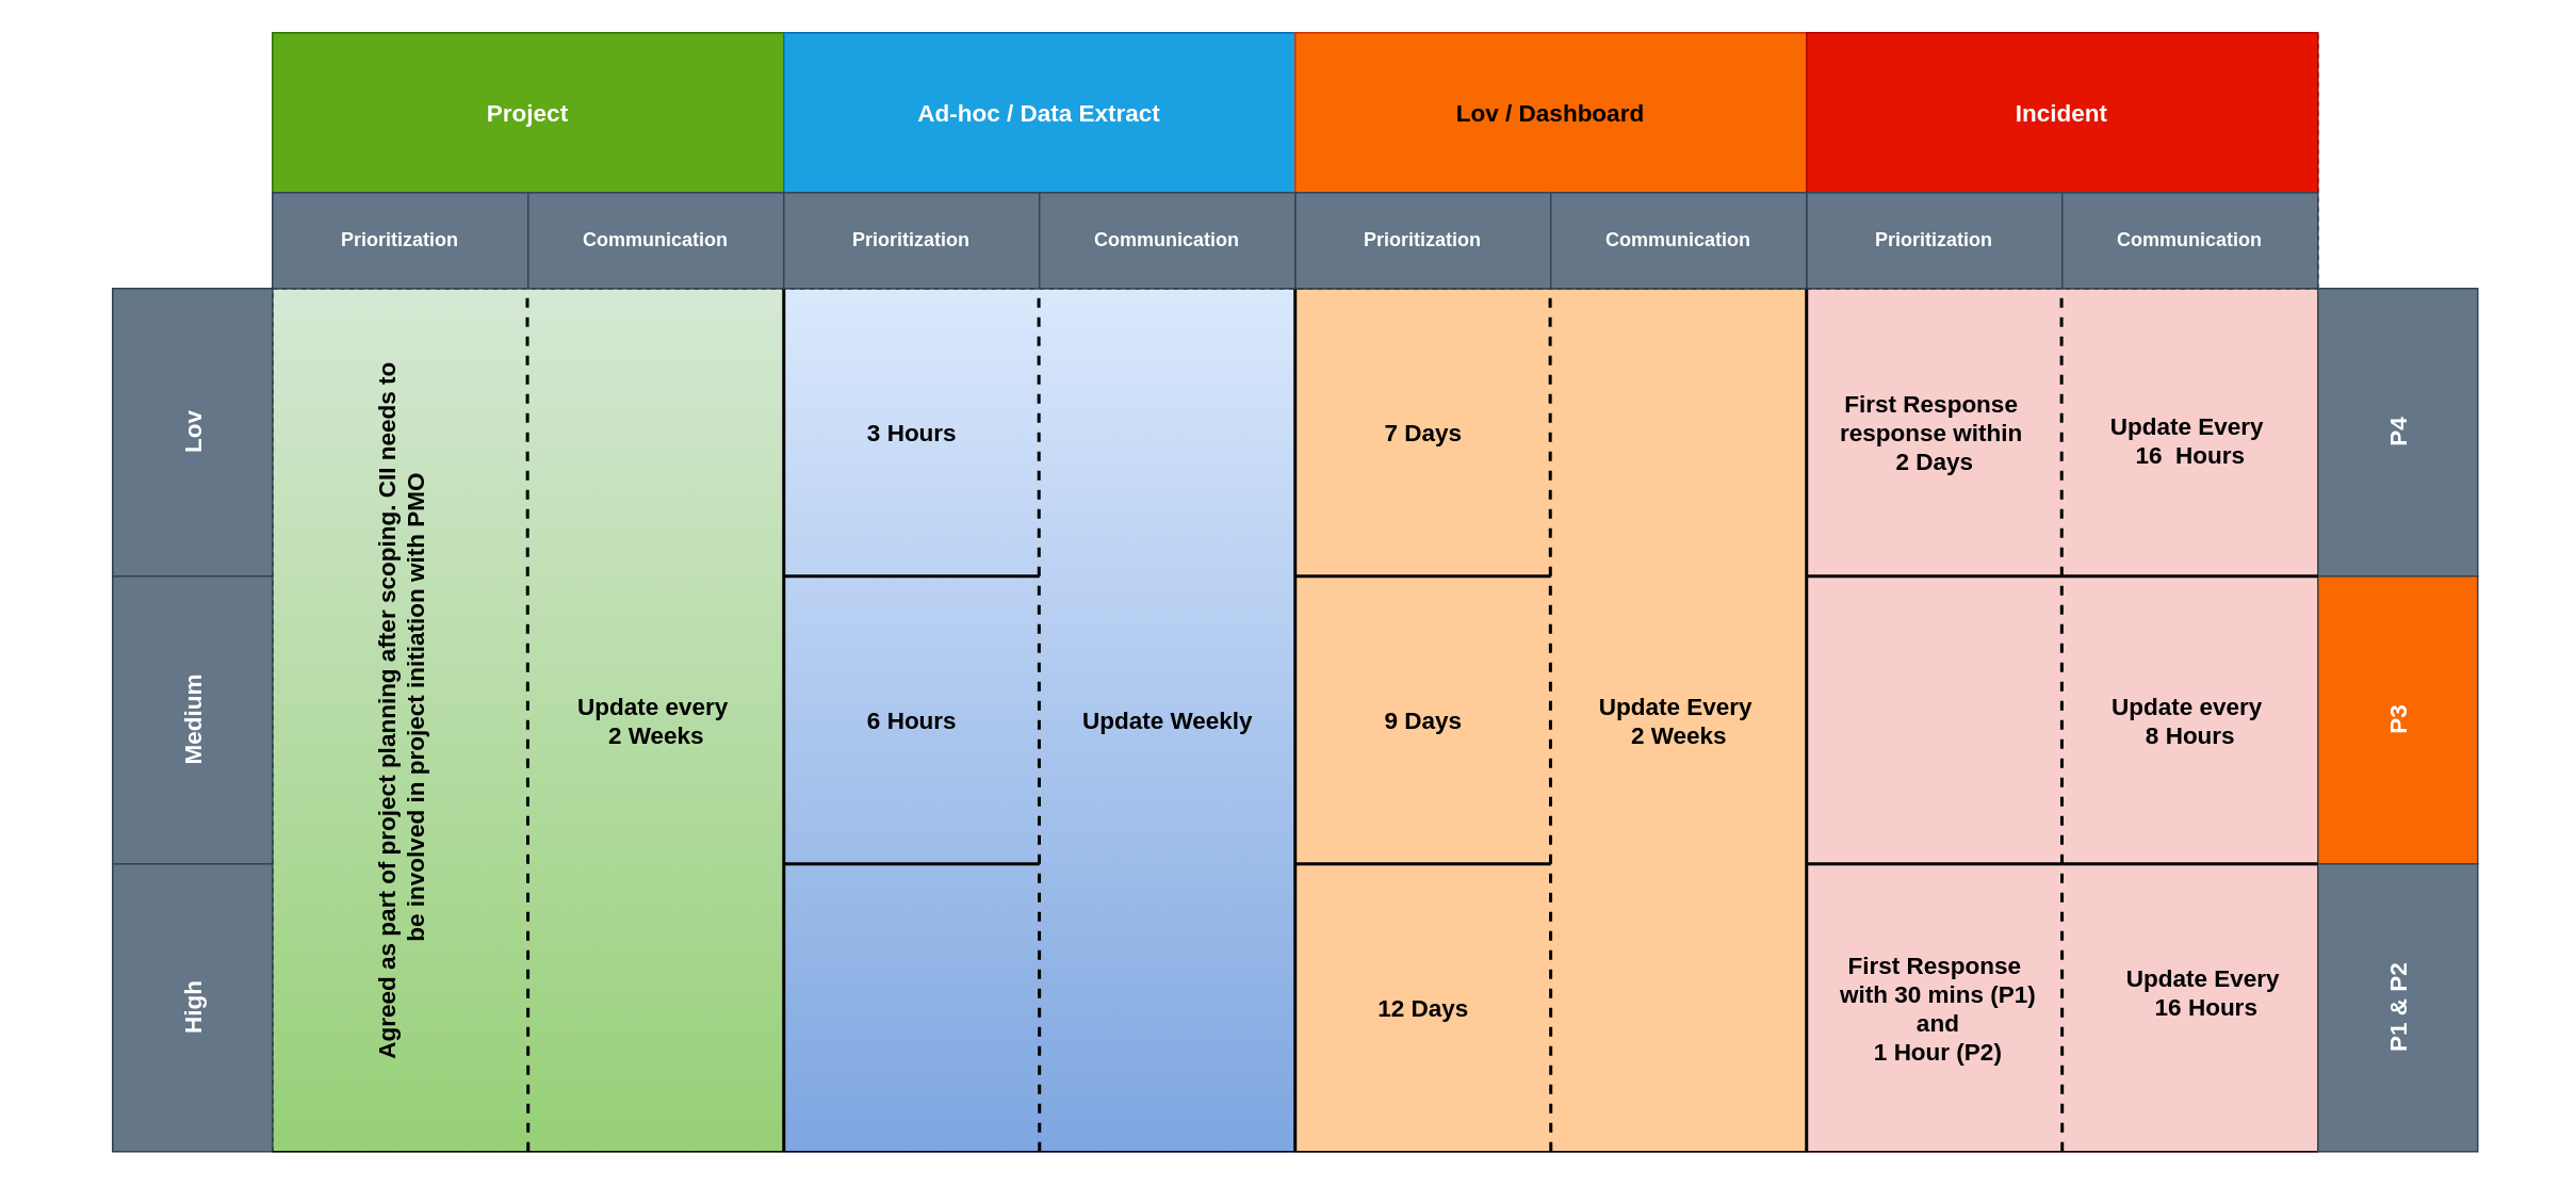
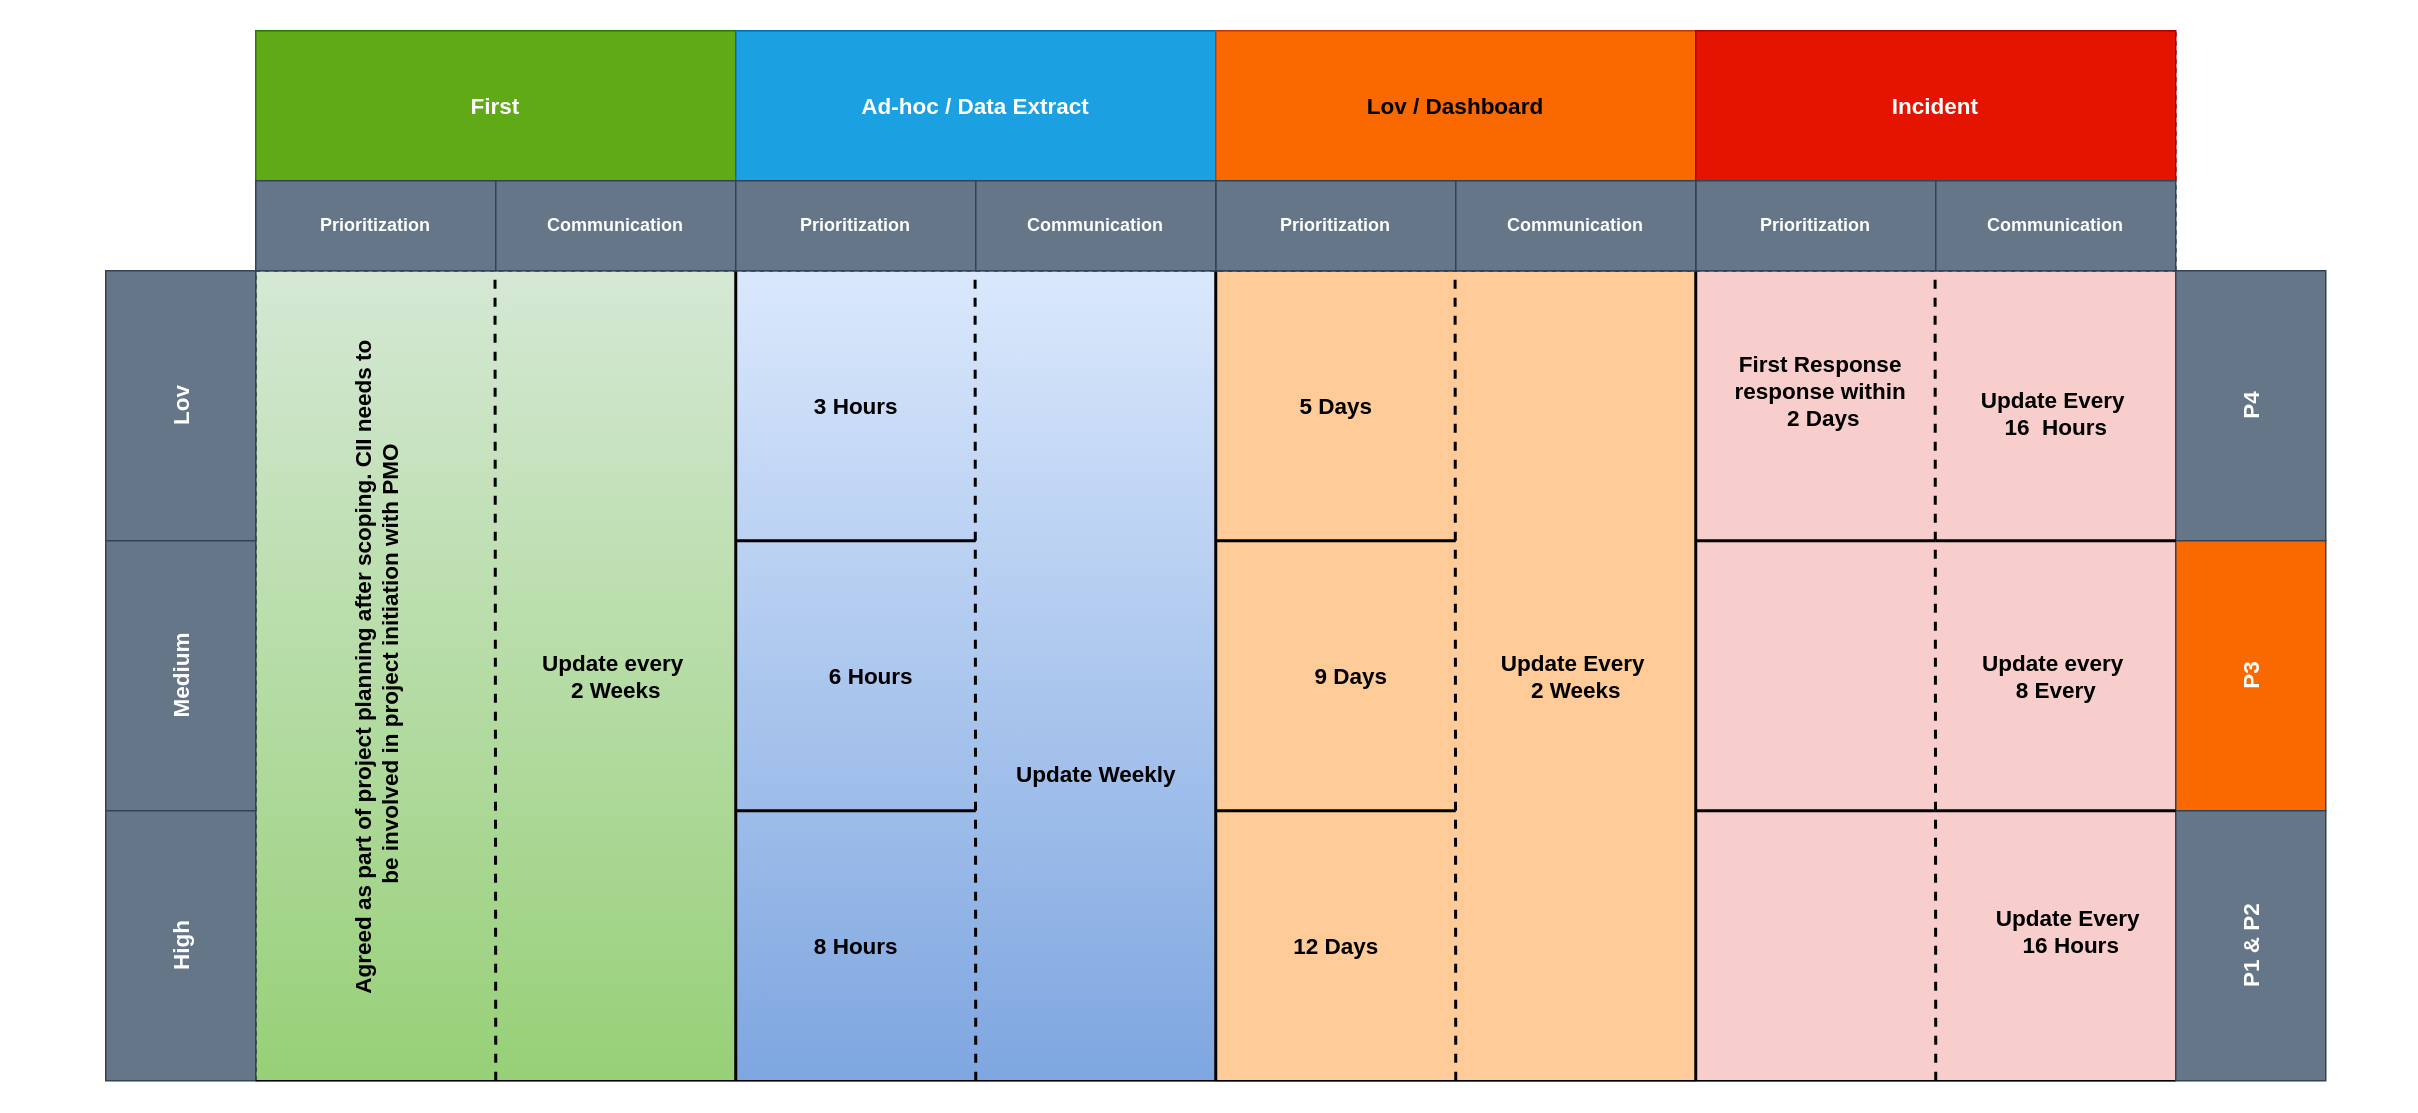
- <mxCell id="12" value="&lt;b&gt;&lt;font style=&quot;font-size: 15px;&quot;&gt;Project&lt;/font&gt;&lt;/b&gt;" style="rounded=0;whiteSpace=wrap;html=1;fillColor=#60a917;fontColor=#ffffff;strokeColor=#2D7600;" vertex="1" parent="1"><mxGeometry x="170" y="20" width="320" height="100" as="geometry" /></mxCell>
+ <mxCell id="12" value="&lt;b&gt;&lt;font style=&quot;font-size: 15px;&quot;&gt;First&lt;/font&gt;&lt;/b&gt;" style="rounded=0;whiteSpace=wrap;html=1;fillColor=#60a917;fontColor=#ffffff;strokeColor=#2D7600;" vertex="1" parent="1"><mxGeometry x="170" y="20" width="320" height="100" as="geometry" /></mxCell>
- <mxCell id="37" value="&lt;b&gt;&lt;font style=&quot;font-size: 15px;&quot;&gt;7 Days&lt;/font&gt;&lt;/b&gt;" style="text;html=1;align=center;verticalAlign=middle;resizable=0;points=[];autosize=1;strokeColor=none;fillColor=none;" vertex="1" parent="1"><mxGeometry x="855" y="255" width="70" height="30" as="geometry" /></mxCell>
+ <mxCell id="37" value="&lt;b&gt;&lt;font style=&quot;font-size: 15px;&quot;&gt;5 Days&lt;/font&gt;&lt;/b&gt;" style="text;html=1;align=center;verticalAlign=middle;resizable=0;points=[];autosize=1;strokeColor=none;fillColor=none;" vertex="1" parent="1"><mxGeometry x="855" y="255" width="70" height="30" as="geometry" /></mxCell>
- <mxCell id="56" value="&lt;span style=&quot;font-size: 15px;&quot;&gt;&lt;b&gt;First Response&amp;nbsp;&lt;/b&gt;&lt;/span&gt;&lt;div&gt;&lt;span style=&quot;font-size: 15px;&quot;&gt;&lt;b&gt;response within&amp;nbsp;&lt;/b&gt;&lt;/span&gt;&lt;/div&gt;&lt;div&gt;&lt;span style=&quot;font-size: 15px;&quot;&gt;&lt;b&gt;2 Days&lt;/b&gt;&lt;/span&gt;&lt;/div&gt;" style="text;html=1;align=center;verticalAlign=middle;resizable=0;points=[];autosize=1;strokeColor=none;fillColor=none;" vertex="1" parent="1"><mxGeometry x="1140" y="235" width="140" height="70" as="geometry" /></mxCell>
+ <mxCell id="56" value="&lt;span style=&quot;font-size: 15px;&quot;&gt;&lt;b&gt;First Response&amp;nbsp;&lt;/b&gt;&lt;/span&gt;&lt;div&gt;&lt;span style=&quot;font-size: 15px;&quot;&gt;&lt;b&gt;response within&amp;nbsp;&lt;/b&gt;&lt;/span&gt;&lt;/div&gt;&lt;div&gt;&lt;span style=&quot;font-size: 15px;&quot;&gt;&lt;b&gt;2 Days&lt;/b&gt;&lt;/span&gt;&lt;/div&gt;" style="text;html=1;align=center;verticalAlign=middle;resizable=0;points=[];autosize=1;strokeColor=none;fillColor=none;" vertex="1" parent="1"><mxGeometry x="1145" y="225" width="140" height="70" as="geometry" /></mxCell>
- <mxCell id="38" value="&lt;b&gt;&lt;font style=&quot;font-size: 15px;&quot;&gt;6 Hours&lt;/font&gt;&lt;/b&gt;" style="text;html=1;align=center;verticalAlign=middle;resizable=0;points=[];autosize=1;strokeColor=none;fillColor=none;" vertex="1" parent="1"><mxGeometry x="530" y="435" width="80" height="30" as="geometry" /></mxCell>
+ <mxCell id="38" value="&lt;b&gt;&lt;font style=&quot;font-size: 15px;&quot;&gt;6 Hours&lt;/font&gt;&lt;/b&gt;" style="text;html=1;align=center;verticalAlign=middle;resizable=0;points=[];autosize=1;strokeColor=none;fillColor=none;" vertex="1" parent="1"><mxGeometry x="540" y="435" width="80" height="30" as="geometry" /></mxCell>
- <mxCell id="48" value="&lt;b&gt;&lt;font style=&quot;font-size: 15px;&quot;&gt;Update Weekly&lt;/font&gt;&lt;/b&gt;" style="text;html=1;align=center;verticalAlign=middle;resizable=0;points=[];autosize=1;strokeColor=none;fillColor=none;" vertex="1" parent="1"><mxGeometry x="665" y="435" width="130" height="30" as="geometry" /></mxCell>
+ <mxCell id="48" value="&lt;b&gt;&lt;font style=&quot;font-size: 15px;&quot;&gt;Update Weekly&lt;/font&gt;&lt;/b&gt;" style="text;html=1;align=center;verticalAlign=middle;resizable=0;points=[];autosize=1;strokeColor=none;fillColor=none;" vertex="1" parent="1"><mxGeometry x="665" y="500" width="130" height="30" as="geometry" /></mxCell>
- <mxCell id="40" value="&lt;b&gt;&lt;font style=&quot;font-size: 15px;&quot;&gt;9 Days&lt;/font&gt;&lt;/b&gt;" style="text;html=1;align=center;verticalAlign=middle;resizable=0;points=[];autosize=1;strokeColor=none;fillColor=none;" vertex="1" parent="1"><mxGeometry x="855" y="435" width="70" height="30" as="geometry" /></mxCell>
+ <mxCell id="40" value="&lt;b&gt;&lt;font style=&quot;font-size: 15px;&quot;&gt;9 Days&lt;/font&gt;&lt;/b&gt;" style="text;html=1;align=center;verticalAlign=middle;resizable=0;points=[];autosize=1;strokeColor=none;fillColor=none;" vertex="1" parent="1"><mxGeometry x="865" y="435" width="70" height="30" as="geometry" /></mxCell>
- <mxCell id="46" value="&lt;span style=&quot;font-size: 15px;&quot;&gt;&lt;b&gt;Update every&amp;nbsp;&lt;/b&gt;&lt;/span&gt;&lt;div&gt;&lt;span style=&quot;font-size: 15px;&quot;&gt;&lt;b&gt;8 Hours&lt;/b&gt;&lt;/span&gt;&lt;/div&gt;" style="text;html=1;align=center;verticalAlign=middle;resizable=0;points=[];autosize=1;strokeColor=none;fillColor=none;" vertex="1" parent="1"><mxGeometry x="1310" y="425" width="120" height="50" as="geometry" /></mxCell>
+ <mxCell id="46" value="&lt;span style=&quot;font-size: 15px;&quot;&gt;&lt;b&gt;Update every&amp;nbsp;&lt;/b&gt;&lt;/span&gt;&lt;div&gt;&lt;span style=&quot;font-size: 15px;&quot;&gt;&lt;b&gt;8 Every&lt;/b&gt;&lt;/span&gt;&lt;/div&gt;" style="text;html=1;align=center;verticalAlign=middle;resizable=0;points=[];autosize=1;strokeColor=none;fillColor=none;" vertex="1" parent="1"><mxGeometry x="1310" y="425" width="120" height="50" as="geometry" /></mxCell>
+ <mxCell id="39" value="&lt;b&gt;&lt;font style=&quot;font-size: 15px;&quot;&gt;8 Hours&lt;/font&gt;&lt;/b&gt;" style="text;html=1;align=center;verticalAlign=middle;resizable=0;points=[];autosize=1;strokeColor=none;fillColor=none;" vertex="1" parent="1"><mxGeometry x="530" y="615" width="80" height="30" as="geometry" /></mxCell>
- <mxCell id="55" value="&lt;span style=&quot;font-size: 15px;&quot;&gt;&lt;b&gt;First Response&lt;/b&gt;&lt;/span&gt;&lt;div&gt;&lt;span style=&quot;font-size: 15px;&quot;&gt;&lt;b&gt;&amp;nbsp;with 30 mins (P1)&lt;/b&gt;&lt;/span&gt;&lt;/div&gt;&lt;div&gt;&lt;span style=&quot;font-size: 15px;&quot;&gt;&lt;b&gt;&amp;nbsp;and&lt;/b&gt;&lt;/span&gt;&lt;/div&gt;&lt;div&gt;&lt;span style=&quot;font-size: 15px;&quot;&gt;&lt;b&gt;&amp;nbsp;1 Hour (P2)&lt;/b&gt;&lt;/span&gt;&lt;/div&gt;" style="text;html=1;align=center;verticalAlign=middle;resizable=0;points=[];autosize=1;strokeColor=none;fillColor=none;" vertex="1" parent="1"><mxGeometry x="1135" y="585" width="150" height="90" as="geometry" /></mxCell>
